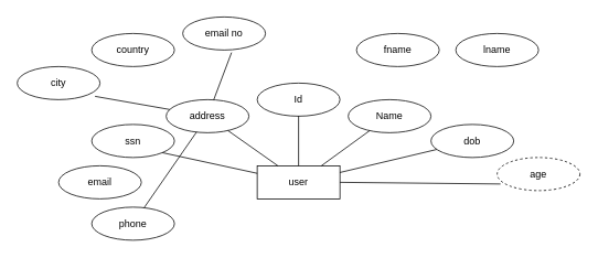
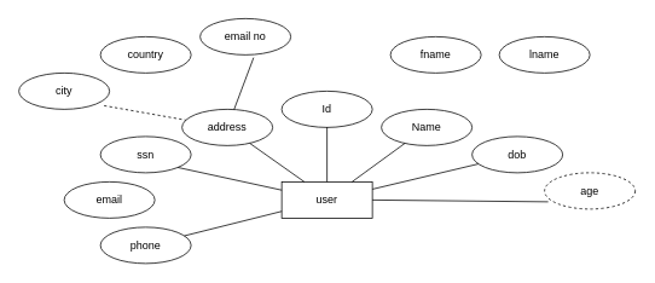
- <mxCell id="18" value="" style="endArrow=none;html=1;rounded=0;exitX=0.94;exitY=0.9;exitDx=0;exitDy=0;exitPerimeter=0;" edge="1" parent="1" source="14" target="12"><mxGeometry relative="1" as="geometry"><mxPoint x="100" y="110" as="sourcePoint" /><mxPoint x="260" y="110" as="targetPoint" /></mxGeometry></mxCell>
+ <mxCell id="18" value="" style="endArrow=none;html=1;rounded=0;exitX=0.94;exitY=0.9;exitDx=0;exitDy=0;exitPerimeter=0;dashed=1;" edge="1" parent="1" source="14" target="12"><mxGeometry relative="1" as="geometry"><mxPoint x="100" y="110" as="sourcePoint" /><mxPoint x="260" y="110" as="targetPoint" /></mxGeometry></mxCell>
- <mxCell id="24" value="" style="endArrow=none;html=1;rounded=0;" edge="1" parent="1" source="3" target="12"><mxGeometry relative="1" as="geometry"><mxPoint x="360" y="250" as="sourcePoint" /><mxPoint x="520" y="250" as="targetPoint" /></mxGeometry></mxCell>
+ <mxCell id="24" value="" style="endArrow=none;html=1;rounded=0;" edge="1" parent="1" source="3" target="2"><mxGeometry relative="1" as="geometry"><mxPoint x="360" y="250" as="sourcePoint" /><mxPoint x="520" y="250" as="targetPoint" /></mxGeometry></mxCell>
